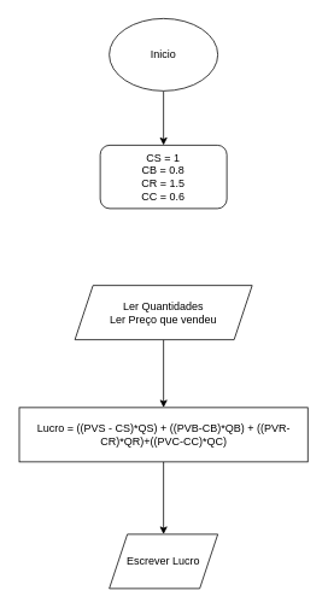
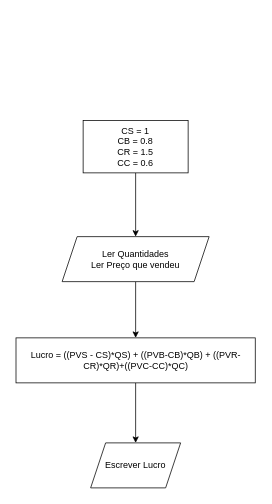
- <mxCell id="3" value="Inicio" style="ellipse;whiteSpace=wrap;html=1;" vertex="1" parent="1"><mxGeometry x="120" y="20" width="120" height="80" as="geometry" /></mxCell>
- <mxCell id="2" value="" style="edgeStyle=orthogonalEdgeStyle;rounded=0;orthogonalLoop=1;jettySize=auto;html=1;" edge="1" parent="1" source="3" target="5"><mxGeometry relative="1" as="geometry" /></mxCell>
- <mxCell id="5" value="CS = 1&lt;div&gt;CB = 0.8&lt;/div&gt;&lt;div&gt;CR = 1.5&lt;/div&gt;&lt;div&gt;CC = 0.6&lt;/div&gt;" style="whiteSpace=wrap;html=1;rounded=1;" vertex="1" parent="1"><mxGeometry x="110" y="160" width="140" height="70" as="geometry" /></mxCell>
+ <mxCell id="5" value="CS = 1&lt;div&gt;CB = 0.8&lt;/div&gt;&lt;div&gt;CR = 1.5&lt;/div&gt;&lt;div&gt;CC = 0.6&lt;/div&gt;" style="rounded=0;whiteSpace=wrap;html=1;" vertex="1" parent="1"><mxGeometry x="110" y="160" width="140" height="70" as="geometry" /></mxCell>
+ <mxCell id="4" value="" style="edgeStyle=orthogonalEdgeStyle;rounded=0;orthogonalLoop=1;jettySize=auto;html=1;" edge="1" parent="1" source="5" target="7"><mxGeometry relative="1" as="geometry" /></mxCell>
